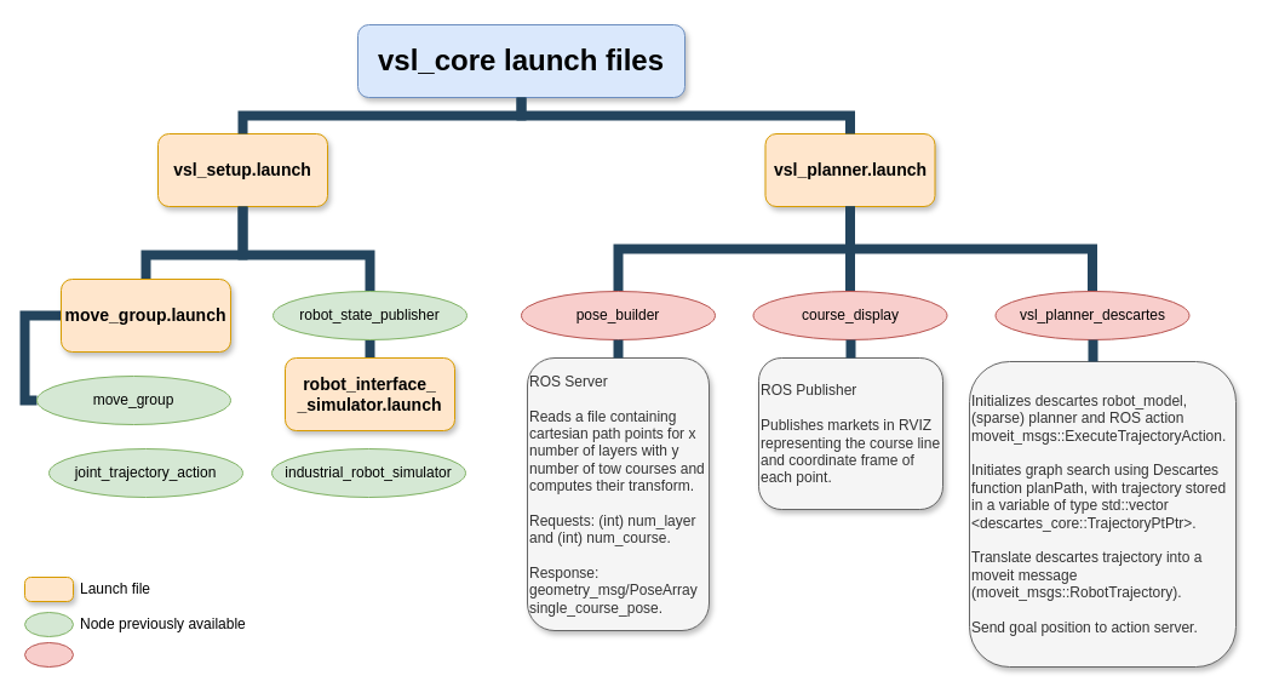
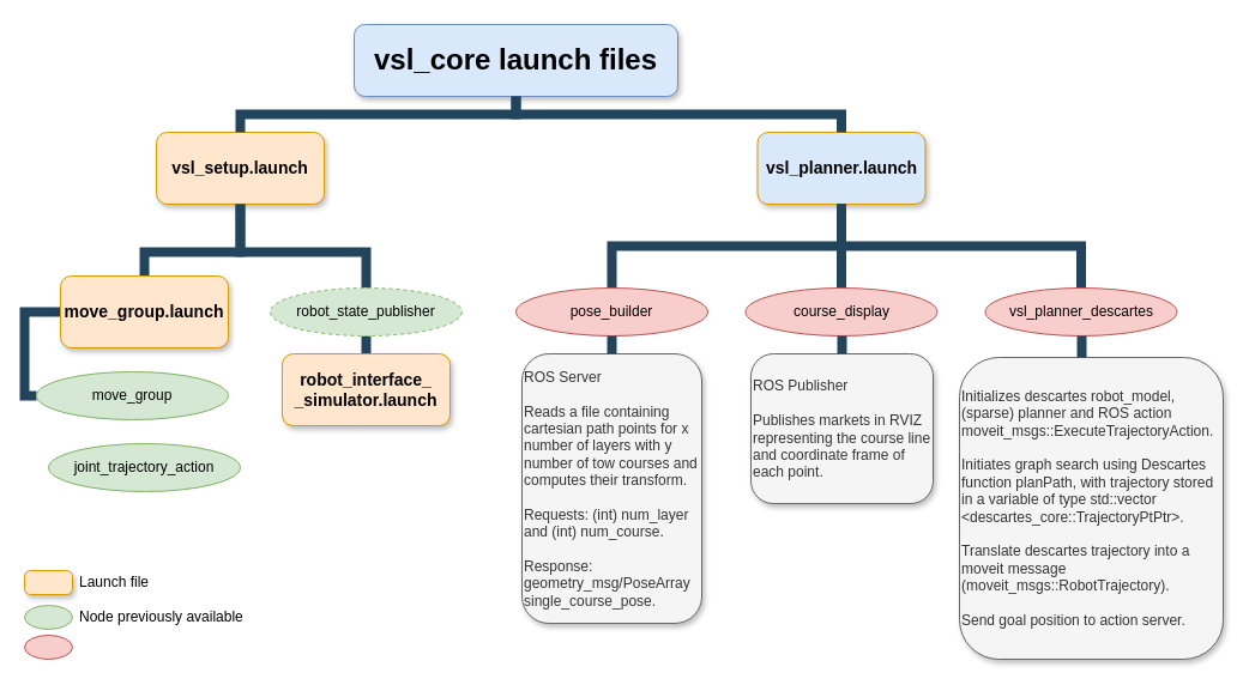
- <mxCell id="4" value="vsl_planner.launch" style="whiteSpace=wrap;rounded=1;fillColor=#ffe6cc;strokeColor=#d79b00;shadow=1;fontStyle=1;fontSize=14" parent="1" vertex="1"><mxGeometry x="631.5" y="110" width="140" height="60" as="geometry" /></mxCell>
+ <mxCell id="4" value="vsl_planner.launch" style="whiteSpace=wrap;rounded=1;fillColor=#dae8fc;strokeColor=#d79b00;shadow=1;fontStyle=1;fontSize=14;" parent="1" vertex="1"><mxGeometry x="631.5" y="110" width="140" height="60" as="geometry" /></mxCell>
- <mxCell id="17" value="robot_state_publisher" style="ellipse;whiteSpace=wrap;html=1;rounded=1;glass=0;comic=0;fillColor=#d5e8d4;strokeColor=#82b366;" parent="1" vertex="1"><mxGeometry x="225" y="240" width="160" height="40" as="geometry" /></mxCell>
+ <mxCell id="17" value="robot_state_publisher" style="ellipse;whiteSpace=wrap;html=1;rounded=1;glass=0;comic=0;fillColor=#d5e8d4;strokeColor=#82b366;dashed=1;" parent="1" vertex="1"><mxGeometry x="225" y="240" width="160" height="40" as="geometry" /></mxCell>
- <mxCell id="19" value="industrial_robot_simulator" style="ellipse;whiteSpace=wrap;html=1;rounded=1;glass=0;comic=0;fillColor=#d5e8d4;strokeColor=#82b366;" parent="1" vertex="1"><mxGeometry x="224" y="370" width="160" height="40" as="geometry" /></mxCell>
